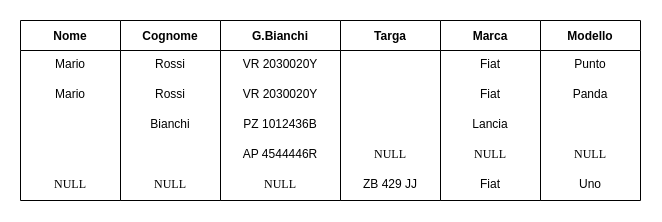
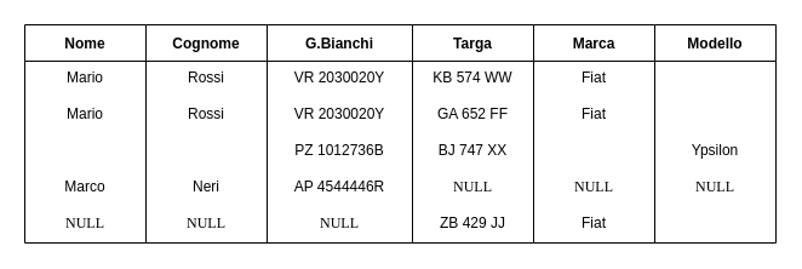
+ <mxCell id="20" value="KB 574 WW" style="text;strokeColor=none;fillColor=none;spacingLeft=4;spacingRight=4;overflow=hidden;rotatable=0;points=[[0,0.5],[1,0.5]];portConstraint=eastwest;fontSize=12;align=center;" parent="19" vertex="1"><mxGeometry y="30" width="100" height="30" as="geometry" /></mxCell>
- <mxCell id="32" value="Punto" style="text;strokeColor=none;fillColor=none;spacingLeft=4;spacingRight=4;overflow=hidden;rotatable=0;points=[[0,0.5],[1,0.5]];portConstraint=eastwest;fontSize=12;align=center;" parent="31" vertex="1"><mxGeometry y="30" width="100" height="30" as="geometry" /></mxCell>
+ <mxCell id="21" value="GA 652 FF" style="text;strokeColor=none;fillColor=none;spacingLeft=4;spacingRight=4;overflow=hidden;rotatable=0;points=[[0,0.5],[1,0.5]];portConstraint=eastwest;fontSize=12;align=center;" parent="19" vertex="1"><mxGeometry y="60" width="100" height="30" as="geometry" /></mxCell>
- <mxCell id="33" value="Panda" style="text;strokeColor=none;fillColor=none;spacingLeft=4;spacingRight=4;overflow=hidden;rotatable=0;points=[[0,0.5],[1,0.5]];portConstraint=eastwest;fontSize=12;align=center;" parent="31" vertex="1"><mxGeometry y="60" width="100" height="30" as="geometry" /></mxCell>
- <mxCell id="10" value="PZ 1012436B" style="text;strokeColor=none;fillColor=none;spacingLeft=4;spacingRight=4;overflow=hidden;rotatable=0;points=[[0,0.5],[1,0.5]];portConstraint=eastwest;fontSize=12;align=center;" parent="7" vertex="1"><mxGeometry y="90" width="120" height="30" as="geometry" /></mxCell>
+ <mxCell id="10" value="PZ 1012736B" style="text;strokeColor=none;fillColor=none;spacingLeft=4;spacingRight=4;overflow=hidden;rotatable=0;points=[[0,0.5],[1,0.5]];portConstraint=eastwest;fontSize=12;align=center;" parent="7" vertex="1"><mxGeometry y="90" width="120" height="30" as="geometry" /></mxCell>
- <mxCell id="16" value="Bianchi" style="text;strokeColor=none;fillColor=none;spacingLeft=4;spacingRight=4;overflow=hidden;rotatable=0;points=[[0,0.5],[1,0.5]];portConstraint=eastwest;fontSize=12;align=center;" parent="13" vertex="1"><mxGeometry y="90" width="100" height="30" as="geometry" /></mxCell>
+ <mxCell id="22" value="BJ 747 XX" style="text;strokeColor=none;fillColor=none;spacingLeft=4;spacingRight=4;overflow=hidden;rotatable=0;points=[[0,0.5],[1,0.5]];portConstraint=eastwest;fontSize=12;align=center;" parent="19" vertex="1"><mxGeometry y="90" width="100" height="30" as="geometry" /></mxCell>
- <mxCell id="28" value="Lancia" style="text;strokeColor=none;fillColor=none;spacingLeft=4;spacingRight=4;overflow=hidden;rotatable=0;points=[[0,0.5],[1,0.5]];portConstraint=eastwest;fontSize=12;align=center;" parent="25" vertex="1"><mxGeometry y="90" width="100" height="30" as="geometry" /></mxCell>
+ <mxCell id="34" value="Ypsilon" style="text;strokeColor=none;fillColor=none;spacingLeft=4;spacingRight=4;overflow=hidden;rotatable=0;points=[[0,0.5],[1,0.5]];portConstraint=eastwest;fontSize=12;align=center;" parent="31" vertex="1"><mxGeometry y="90" width="100" height="30" as="geometry" /></mxCell>
+ <mxCell id="5" value="Marco" style="text;strokeColor=none;fillColor=none;spacingLeft=4;spacingRight=4;overflow=hidden;rotatable=0;points=[[0,0.5],[1,0.5]];portConstraint=eastwest;fontSize=12;align=center;" parent="2" vertex="1"><mxGeometry y="120" width="100" height="30" as="geometry" /></mxCell>
+ <mxCell id="17" value="Neri" style="text;strokeColor=none;fillColor=none;spacingLeft=4;spacingRight=4;overflow=hidden;rotatable=0;points=[[0,0.5],[1,0.5]];portConstraint=eastwest;fontSize=12;align=center;" parent="13" vertex="1"><mxGeometry y="120" width="100" height="30" as="geometry" /></mxCell>
- <mxCell id="36" value="Uno" style="text;strokeColor=none;fillColor=none;spacingLeft=4;spacingRight=4;overflow=hidden;rotatable=0;points=[[0,0.5],[1,0.5]];portConstraint=eastwest;fontSize=12;align=center;" vertex="1" parent="31"><mxGeometry y="150" width="100" height="30" as="geometry" /></mxCell>
